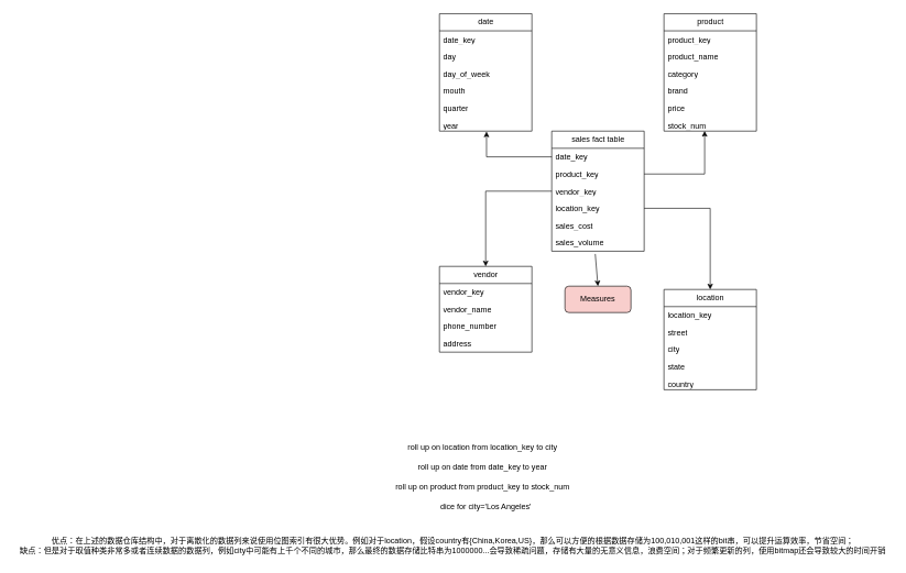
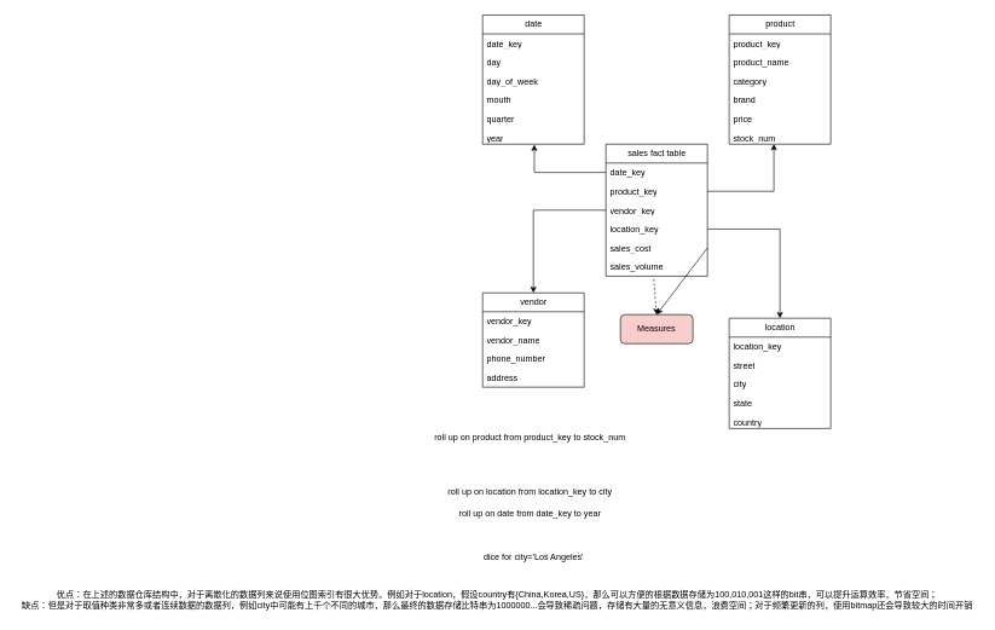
+ <mxCell id="2" value="" style="endArrow=classic;html=1;rounded=0;exitX=1;exitY=0.5;exitDx=0;exitDy=0;entryX=0.5;entryY=0;entryDx=0;entryDy=0;" edge="1" parent="1" source="8" target="39"><mxGeometry width="50" height="50" relative="1" as="geometry"><mxPoint x="945" y="413" as="sourcePoint" /><mxPoint x="1015" y="453" as="targetPoint" /></mxGeometry></mxCell>
- <mxCell id="40" value="" style="endArrow=classic;html=1;rounded=0;exitX=0.471;exitY=1.162;exitDx=0;exitDy=0;exitPerimeter=0;entryX=0.5;entryY=0;entryDx=0;entryDy=0;" edge="1" parent="1" source="9" target="39"><mxGeometry width="50" height="50" relative="1" as="geometry"><mxPoint x="925" y="563" as="sourcePoint" /><mxPoint x="975" y="513" as="targetPoint" /></mxGeometry></mxCell>
+ <mxCell id="40" value="" style="endArrow=classic;html=1;rounded=0;exitX=0.471;exitY=1.162;exitDx=0;exitDy=0;exitPerimeter=0;entryX=0.5;entryY=0;entryDx=0;entryDy=0;dashed=1;" edge="1" parent="1" source="9" target="39"><mxGeometry width="50" height="50" relative="1" as="geometry"><mxPoint x="925" y="563" as="sourcePoint" /><mxPoint x="975" y="513" as="targetPoint" /></mxGeometry></mxCell>
- <mxCell id="42" value="roll up on product from product_key to stock_num" style="text;html=1;align=center;verticalAlign=middle;resizable=0;points=[];autosize=1;strokeColor=none;fillColor=none;" vertex="1" parent="1"><mxGeometry x="585" y="723" width="290" height="30" as="geometry" /></mxCell>
+ <mxCell id="42" value="roll up on product from product_key to stock_num" style="text;html=1;align=center;verticalAlign=middle;resizable=0;points=[];autosize=1;strokeColor=none;fillColor=none;" vertex="1" parent="1"><mxGeometry x="585" y="588" width="290" height="30" as="geometry" /></mxCell>
